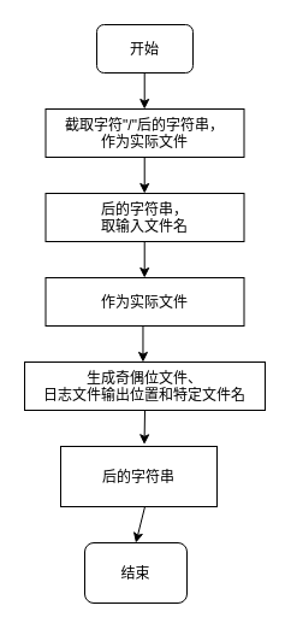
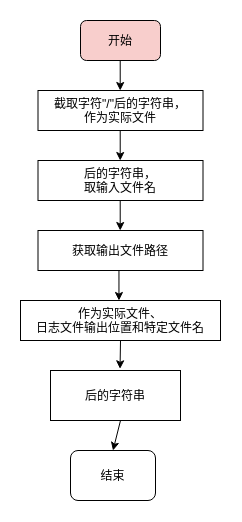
- <mxCell id="12" value="开始" style="rounded=1;" vertex="1" parent="1"><mxGeometry x="80" y="20" width="80" height="40" as="geometry" /></mxCell>
+ <mxCell id="12" value="开始" style="rounded=1;fillColor=#f8cecc;" vertex="1" parent="1"><mxGeometry x="80" y="20" width="80" height="40" as="geometry" /></mxCell>
- <mxCell id="7" value="作为实际文件" style="rounded=0;" vertex="1" parent="1"><mxGeometry x="37.5" y="230" width="165" height="40" as="geometry" /></mxCell>
+ <mxCell id="7" value="获取输出文件路径" style="rounded=0;" vertex="1" parent="1"><mxGeometry x="37.5" y="230" width="165" height="40" as="geometry" /></mxCell>
- <mxCell id="3" value="生成奇偶位文件、&#10;日志文件输出位置和特定文件名" style="rounded=0;" vertex="1" parent="1"><mxGeometry x="20" y="300" width="200" height="40" as="geometry" /></mxCell>
+ <mxCell id="3" value="作为实际文件、&#10;日志文件输出位置和特定文件名" style="rounded=0;" vertex="1" parent="1"><mxGeometry x="20" y="300" width="200" height="40" as="geometry" /></mxCell>
